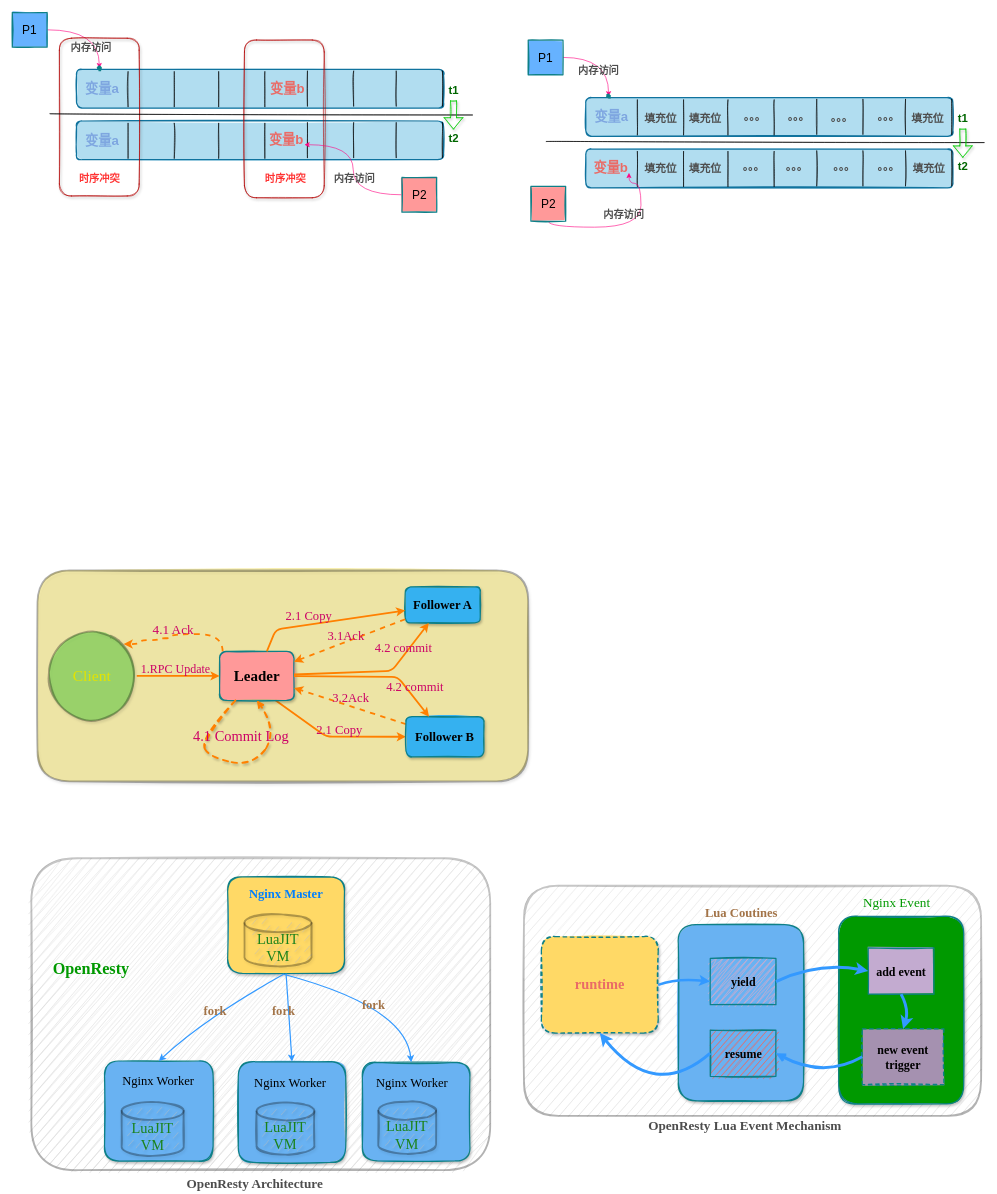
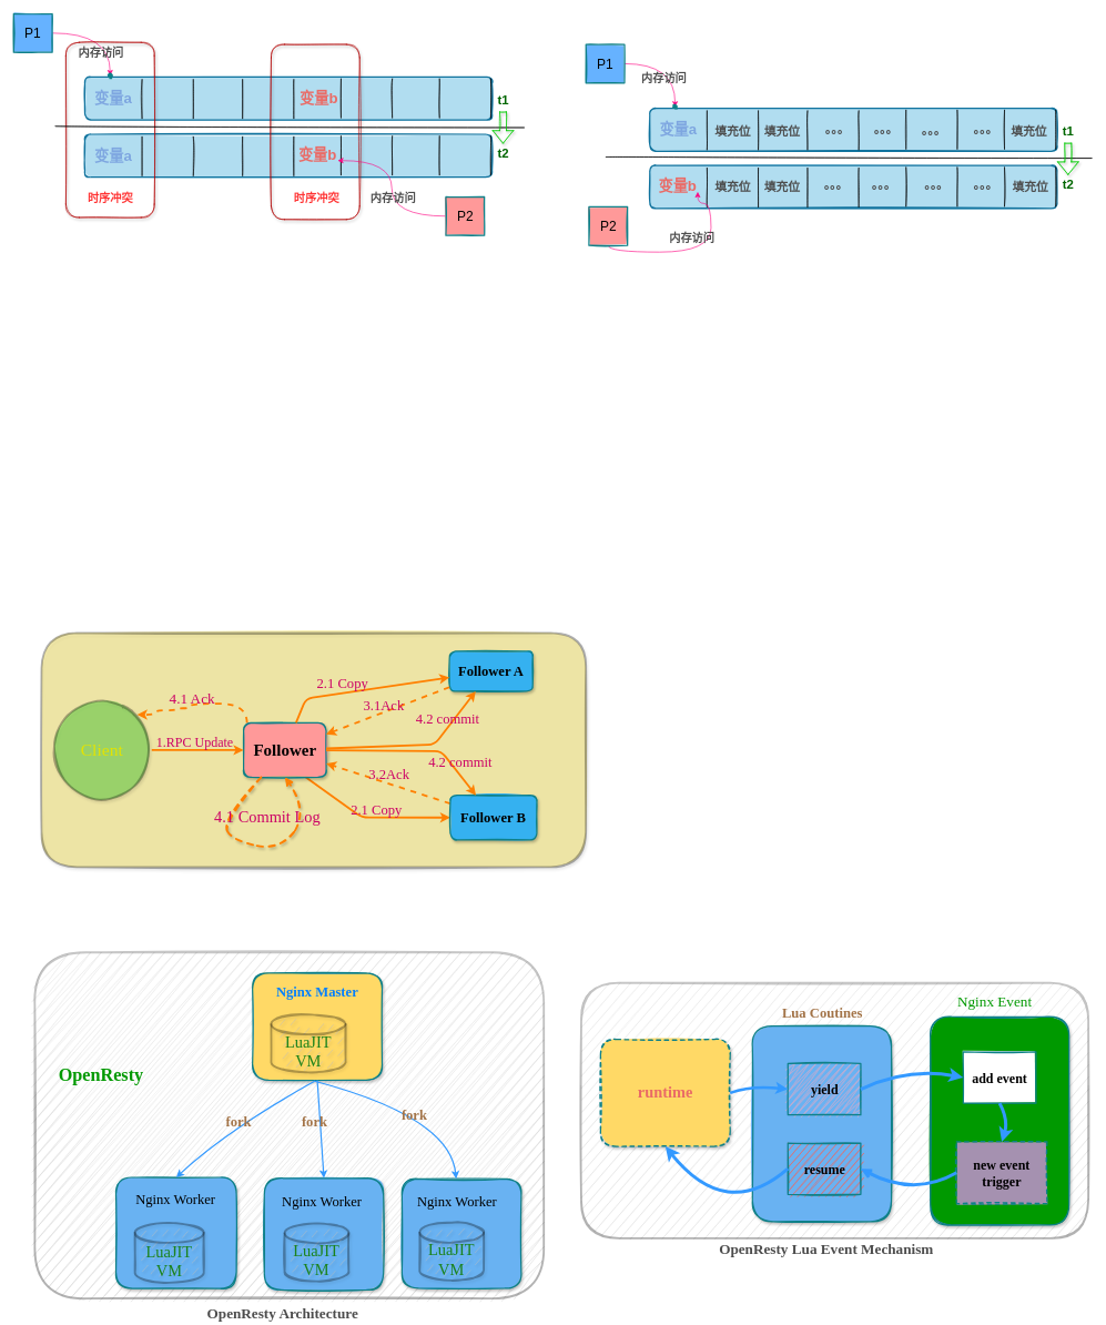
- <mxCell id="74" value="&lt;div style=&quot;text-align: justify&quot;&gt;&lt;span style=&quot;font-family: &amp;quot;architects daughter&amp;quot;&quot;&gt;&lt;font size=&quot;1&quot; style=&quot;&quot;&gt;&lt;b style=&quot;font-size: 25px;&quot;&gt;Leader&lt;/b&gt;&lt;/font&gt;&lt;/span&gt;&lt;/div&gt;" style="whiteSpace=wrap;html=1;fontSize=20;strokeWidth=2;fillColor=#FF9999;sketch=1;fillWeight=-1;hachureGap=8;fillStyle=solid;strokeColor=#0e8088;rounded=1;glass=0;shadow=1;" parent="1" vertex="1"><mxGeometry x="365.63" y="1085.25" width="124" height="81.5" as="geometry" /></mxCell>
+ <mxCell id="74" value="&lt;div style=&quot;text-align: justify&quot;&gt;&lt;span style=&quot;font-family: &amp;quot;architects daughter&amp;quot;&quot;&gt;&lt;font size=&quot;1&quot; style=&quot;&quot;&gt;&lt;b style=&quot;font-size: 25px;&quot;&gt;Follower&lt;/b&gt;&lt;/font&gt;&lt;/span&gt;&lt;/div&gt;" style="whiteSpace=wrap;html=1;fontSize=20;strokeWidth=2;fillColor=#FF9999;sketch=1;fillWeight=-1;hachureGap=8;fillStyle=solid;strokeColor=#0e8088;rounded=1;glass=0;shadow=1;" parent="1" vertex="1"><mxGeometry x="365.63" y="1085.25" width="124" height="81.5" as="geometry" /></mxCell>
- <mxCell id="125" value="&lt;div style=&quot;text-align: justify&quot;&gt;&lt;font face=&quot;Comic Sans MS&quot;&gt;&lt;b&gt;add event&lt;/b&gt;&lt;/font&gt;&lt;/div&gt;" style="whiteSpace=wrap;html=1;fontSize=20;strokeWidth=2;fillColor=#C3ABD0;sketch=1;fillWeight=-1;hachureGap=8;fillStyle=solid;strokeColor=#0e8088;" parent="1" vertex="1"><mxGeometry x="1446.88" y="1579.5" width="109.5" height="77" as="geometry" /></mxCell>
+ <mxCell id="125" value="&lt;div style=&quot;text-align: justify&quot;&gt;&lt;font face=&quot;Comic Sans MS&quot;&gt;&lt;b&gt;add event&lt;/b&gt;&lt;/font&gt;&lt;/div&gt;" style="whiteSpace=wrap;html=1;fontSize=20;strokeWidth=2;fillColor=#ffffff;sketch=1;fillWeight=-1;hachureGap=8;fillStyle=solid;strokeColor=#0e8088;" parent="1" vertex="1"><mxGeometry x="1446.88" y="1579.5" width="109.5" height="77" as="geometry" /></mxCell>
